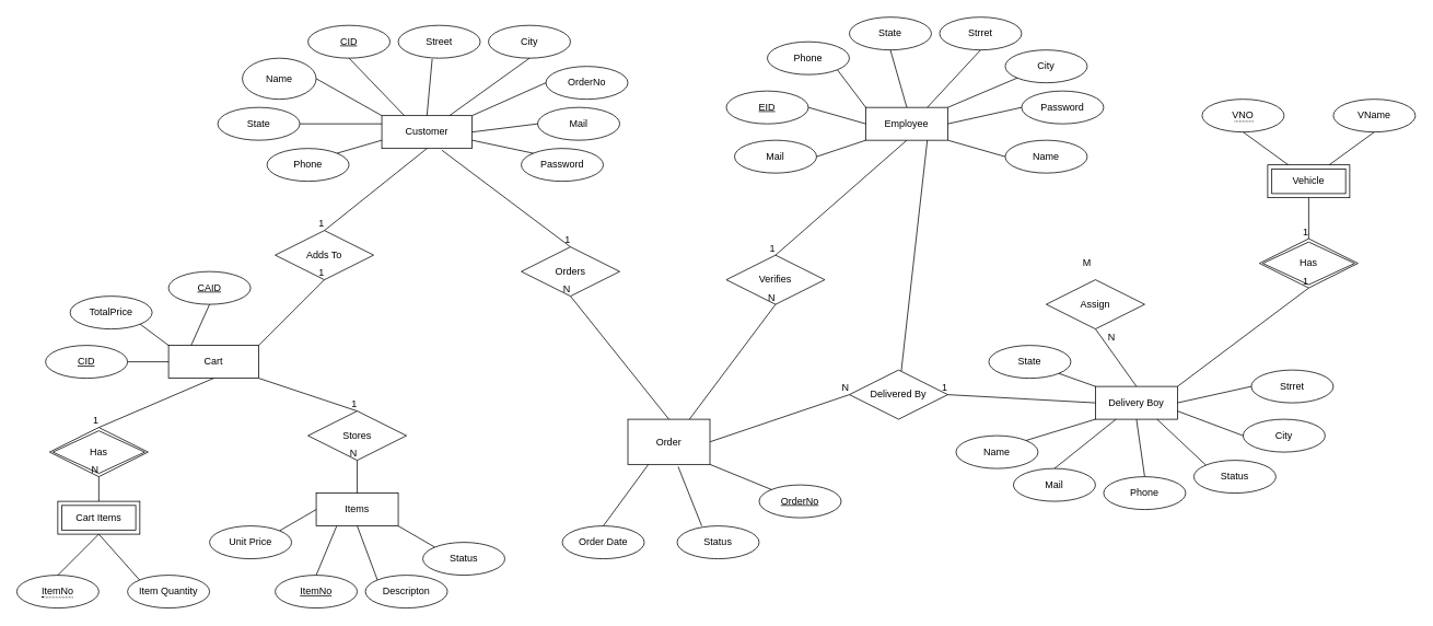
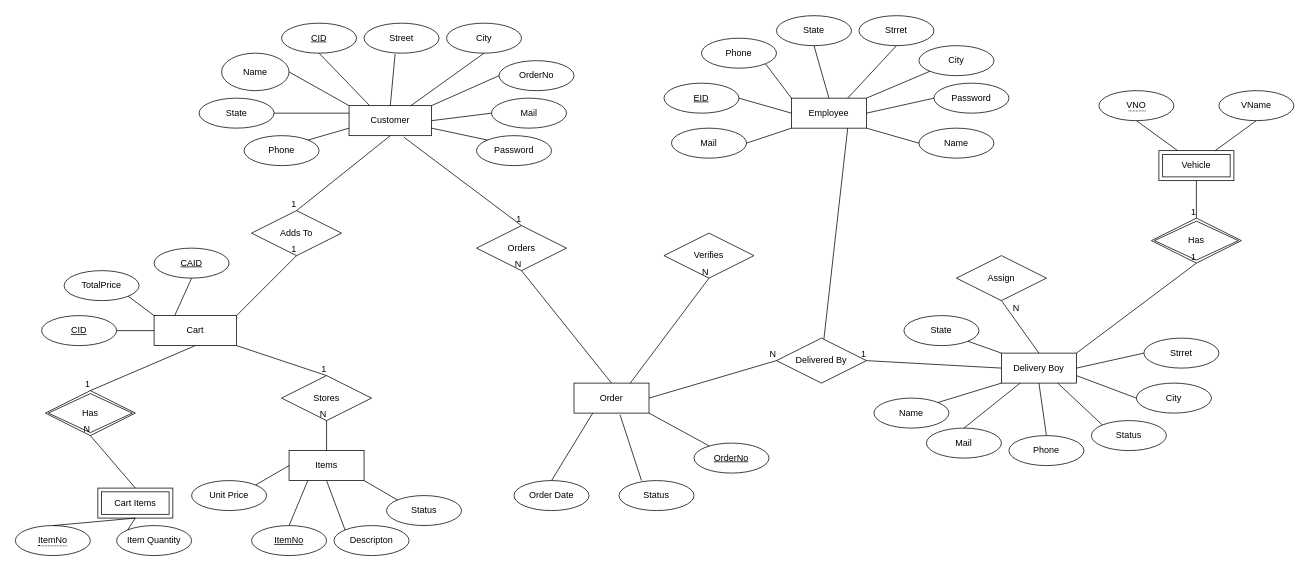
- <mxCell id="87" value="" style="endArrow=none;html=1;rounded=0;exitX=0.5;exitY=1;exitDx=0;exitDy=0;entryX=0.5;entryY=0;entryDx=0;entryDy=0;" edge="1" parent="1" source="69" target="86"><mxGeometry relative="1" as="geometry"><mxPoint x="925" y="310" as="sourcePoint" /><mxPoint x="1085" y="310" as="targetPoint" /></mxGeometry></mxCell>
- <mxCell id="88" value="1" style="resizable=0;html=1;align=right;verticalAlign=bottom;" connectable="0" vertex="1" parent="87"><mxGeometry x="1" relative="1" as="geometry" /></mxCell>
- <mxCell id="93" value="M" style="text;html=1;strokeColor=none;fillColor=none;align=center;verticalAlign=middle;whiteSpace=wrap;rounded=0;" vertex="1" parent="1"><mxGeometry x="1305" y="300" width="40" height="40" as="geometry" /></mxCell>
- <mxCell id="60" value="Order" style="whiteSpace=wrap;html=1;align=center;" vertex="1" parent="1"><mxGeometry x="765" y="510" width="100" height="55" as="geometry" /></mxCell>
+ <mxCell id="60" value="Order" style="whiteSpace=wrap;html=1;align=center;" vertex="1" parent="1"><mxGeometry x="765" y="510" width="100" height="40" as="geometry" /></mxCell>
- <mxCell id="36" value="Cart Items" style="shape=ext;margin=3;double=1;whiteSpace=wrap;html=1;align=center;" vertex="1" parent="1"><mxGeometry x="70" y="610" width="100" height="40" as="geometry" /></mxCell>
+ <mxCell id="36" value="Cart Items" style="shape=ext;margin=3;double=1;whiteSpace=wrap;html=1;align=center;" vertex="1" parent="1"><mxGeometry x="130" y="650" width="100" height="40" as="geometry" /></mxCell>
